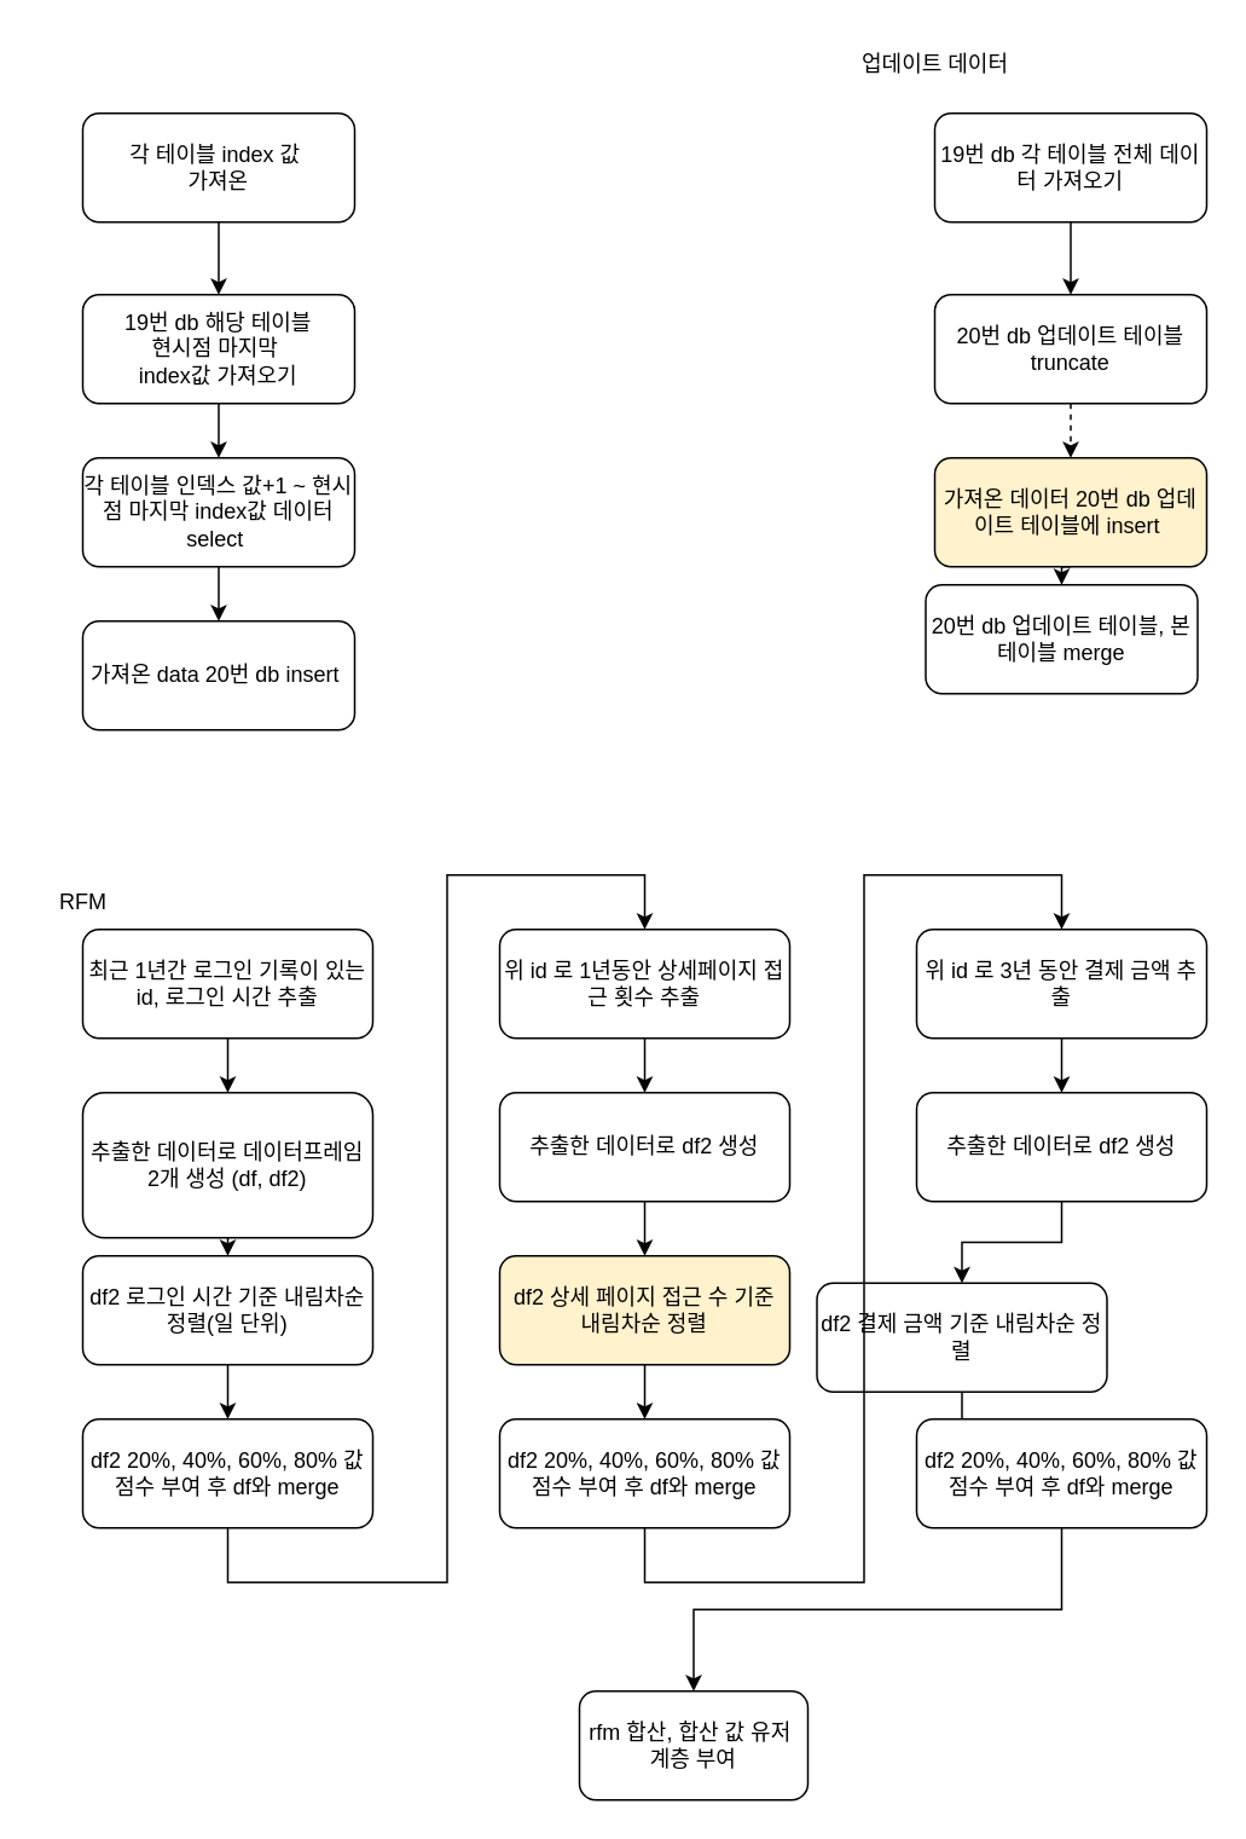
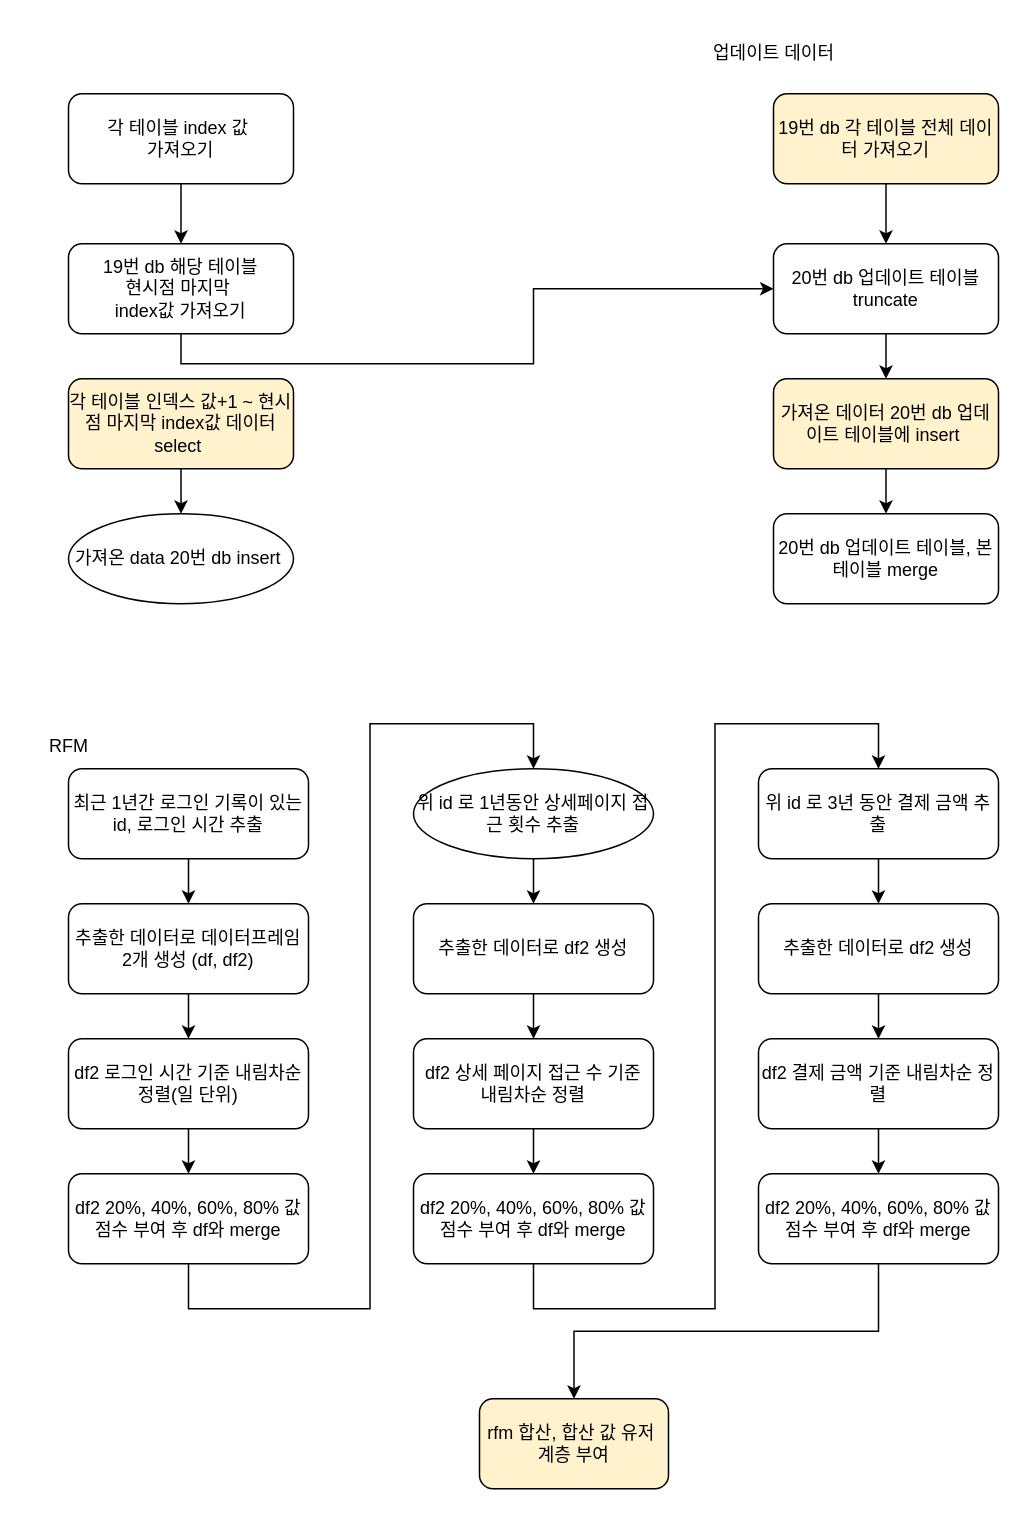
- <mxCell id="5" value="각 테이블 index 값&amp;nbsp;&lt;div&gt;가져온&lt;/div&gt;" style="rounded=1;whiteSpace=wrap;html=1;" vertex="1" parent="1"><mxGeometry x="45" y="62" width="150" height="60" as="geometry" /></mxCell>
+ <mxCell id="5" value="각 테이블 index 값&amp;nbsp;&lt;div&gt;가져오기&lt;/div&gt;" style="rounded=1;whiteSpace=wrap;html=1;" vertex="1" parent="1"><mxGeometry x="45" y="62" width="150" height="60" as="geometry" /></mxCell>
- <mxCell id="13" value="19번 db 각 테이블 전체 데이터&amp;nbsp;&lt;span style=&quot;background-color: initial;&quot;&gt;가져오기&lt;/span&gt;" style="rounded=1;whiteSpace=wrap;html=1;" vertex="1" parent="1"><mxGeometry x="515" y="62" width="150" height="60" as="geometry" /></mxCell>
+ <mxCell id="13" value="19번 db 각 테이블 전체 데이터&amp;nbsp;&lt;span style=&quot;background-color: initial;&quot;&gt;가져오기&lt;/span&gt;" style="rounded=1;whiteSpace=wrap;html=1;fillColor=#fff2cc;" vertex="1" parent="1"><mxGeometry x="515" y="62" width="150" height="60" as="geometry" /></mxCell>
- <mxCell id="9" style="edgeStyle=orthogonalEdgeStyle;rounded=0;orthogonalLoop=1;jettySize=auto;html=1;exitX=0.5;exitY=1;exitDx=0;exitDy=0;entryX=0.5;entryY=0;entryDx=0;entryDy=0;dashed=1;" edge="1" source="10" target="15" parent="1"><mxGeometry relative="1" as="geometry" /></mxCell>
+ <mxCell id="9" style="edgeStyle=orthogonalEdgeStyle;rounded=0;orthogonalLoop=1;jettySize=auto;html=1;exitX=0.5;exitY=1;exitDx=0;exitDy=0;entryX=0.5;entryY=0;entryDx=0;entryDy=0;" edge="1" source="10" target="15" parent="1"><mxGeometry relative="1" as="geometry" /></mxCell>
- <mxCell id="2" style="edgeStyle=orthogonalEdgeStyle;rounded=0;orthogonalLoop=1;jettySize=auto;html=1;exitX=0.5;exitY=1;exitDx=0;exitDy=0;entryX=0.5;entryY=0;entryDx=0;entryDy=0;" edge="1" parent="1" source="3" target="7"><mxGeometry relative="1" as="geometry" /></mxCell>
+ <mxCell id="2" style="edgeStyle=orthogonalEdgeStyle;rounded=0;orthogonalLoop=1;jettySize=auto;html=1;exitX=0.5;exitY=1;exitDx=0;exitDy=0;" edge="1" parent="1" source="3" target="10"><mxGeometry relative="1" as="geometry" /></mxCell>
- <mxCell id="7" value="&lt;div&gt;&lt;span style=&quot;background-color: initial;&quot;&gt;각 테이블 인덱스 값+1 ~ 현시점 마지막&amp;nbsp;&lt;/span&gt;&lt;span style=&quot;background-color: initial;&quot;&gt;index값&amp;nbsp;&lt;/span&gt;&lt;span style=&quot;background-color: initial;&quot;&gt;데이터 select&amp;nbsp;&lt;/span&gt;&lt;/div&gt;" style="rounded=1;whiteSpace=wrap;html=1;" vertex="1" parent="1"><mxGeometry x="45" y="252" width="150" height="60" as="geometry" /></mxCell>
+ <mxCell id="7" value="&lt;div&gt;&lt;span style=&quot;background-color: initial;&quot;&gt;각 테이블 인덱스 값+1 ~ 현시점 마지막&amp;nbsp;&lt;/span&gt;&lt;span style=&quot;background-color: initial;&quot;&gt;index값&amp;nbsp;&lt;/span&gt;&lt;span style=&quot;background-color: initial;&quot;&gt;데이터 select&amp;nbsp;&lt;/span&gt;&lt;/div&gt;" style="rounded=1;whiteSpace=wrap;html=1;fillColor=#fff2cc;" vertex="1" parent="1"><mxGeometry x="45" y="252" width="150" height="60" as="geometry" /></mxCell>
- <mxCell id="16" value="20번 db 업데이트 테이블, 본 테이블 merge" style="rounded=1;whiteSpace=wrap;html=1;" vertex="1" parent="1"><mxGeometry x="510" y="322" width="150" height="60" as="geometry" /></mxCell>
+ <mxCell id="16" value="20번 db 업데이트 테이블, 본 테이블 merge" style="rounded=1;whiteSpace=wrap;html=1;" vertex="1" parent="1"><mxGeometry x="515" y="342" width="150" height="60" as="geometry" /></mxCell>
- <mxCell id="8" value="가져온 data 20번 db insert&amp;nbsp;" style="rounded=1;whiteSpace=wrap;html=1;" vertex="1" parent="1"><mxGeometry x="45" y="342" width="150" height="60" as="geometry" /></mxCell>
+ <mxCell id="8" value="가져온 data 20번 db insert&amp;nbsp;" style="ellipse;whiteSpace=wrap;html=1;" vertex="1" parent="1"><mxGeometry x="45" y="342" width="150" height="60" as="geometry" /></mxCell>
- <mxCell id="27" value="위 id 로 1년동안 상세페이지 접근 횟수 추출" style="rounded=1;whiteSpace=wrap;html=1;" vertex="1" parent="1"><mxGeometry x="275" y="512" width="160" height="60" as="geometry" /></mxCell>
+ <mxCell id="27" value="위 id 로 1년동안 상세페이지 접근 횟수 추출" style="ellipse;whiteSpace=wrap;html=1;" vertex="1" parent="1"><mxGeometry x="275" y="512" width="160" height="60" as="geometry" /></mxCell>
- <mxCell id="21" value="추출한 데이터로 데이터프레임 2개 생성 (df, df2)" style="rounded=1;whiteSpace=wrap;html=1;" vertex="1" parent="1"><mxGeometry x="45" y="602" width="160" height="80" as="geometry" /></mxCell>
+ <mxCell id="21" value="추출한 데이터로 데이터프레임 2개 생성 (df, df2)" style="rounded=1;whiteSpace=wrap;html=1;" vertex="1" parent="1"><mxGeometry x="45" y="602" width="160" height="60" as="geometry" /></mxCell>
- <mxCell id="31" value="df2 상세 페이지 접근 수 기준 내림차순 정렬" style="rounded=1;whiteSpace=wrap;html=1;fillColor=#fff2cc;" vertex="1" parent="1"><mxGeometry x="275" y="692" width="160" height="60" as="geometry" /></mxCell>
+ <mxCell id="31" value="df2 상세 페이지 접근 수 기준 내림차순 정렬" style="rounded=1;whiteSpace=wrap;html=1;" vertex="1" parent="1"><mxGeometry x="275" y="692" width="160" height="60" as="geometry" /></mxCell>
- <mxCell id="38" value="df2 결제 금액 기준 내림차순 정렬" style="rounded=1;whiteSpace=wrap;html=1;" vertex="1" parent="1"><mxGeometry x="450" y="707" width="160" height="60" as="geometry" /></mxCell>
+ <mxCell id="38" value="df2 결제 금액 기준 내림차순 정렬" style="rounded=1;whiteSpace=wrap;html=1;" vertex="1" parent="1"><mxGeometry x="505" y="692" width="160" height="60" as="geometry" /></mxCell>
- <mxCell id="42" value="rfm 합산, 합산 값 유저&amp;nbsp; 계층 부여" style="rounded=1;whiteSpace=wrap;html=1;" vertex="1" parent="1"><mxGeometry x="319" y="932" width="126" height="60" as="geometry" /></mxCell>
+ <mxCell id="42" value="rfm 합산, 합산 값 유저&amp;nbsp; 계층 부여" style="rounded=1;whiteSpace=wrap;html=1;fillColor=#fff2cc;" vertex="1" parent="1"><mxGeometry x="319" y="932" width="126" height="60" as="geometry" /></mxCell>
